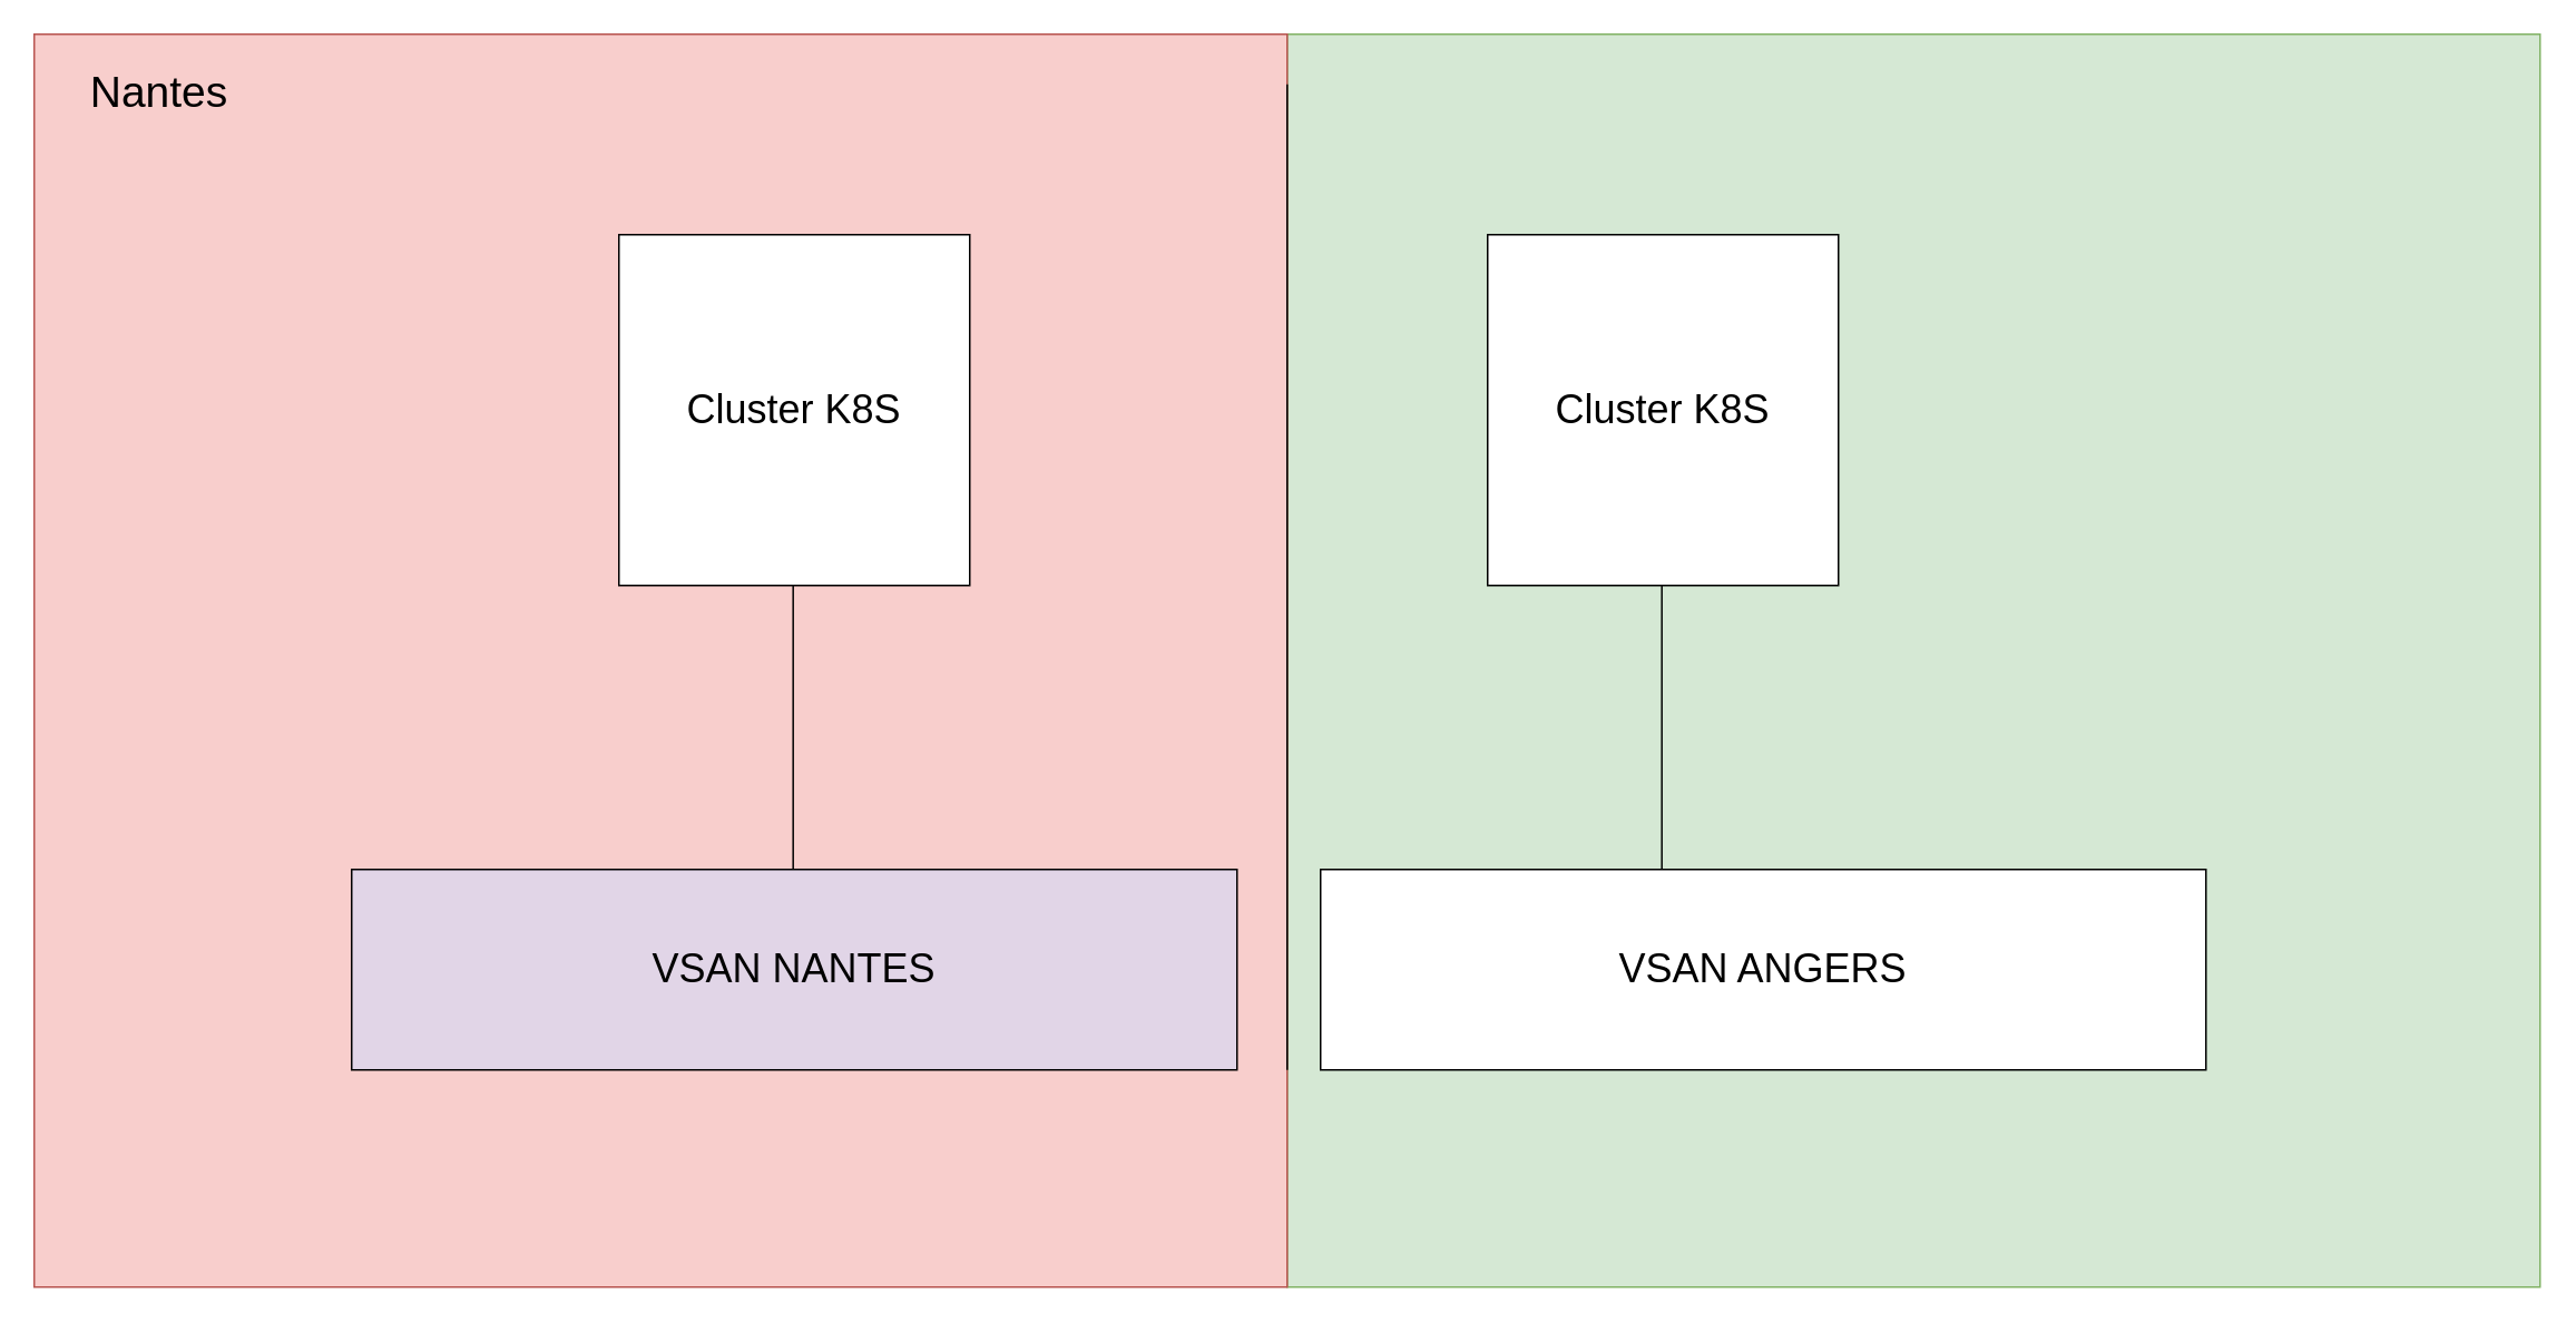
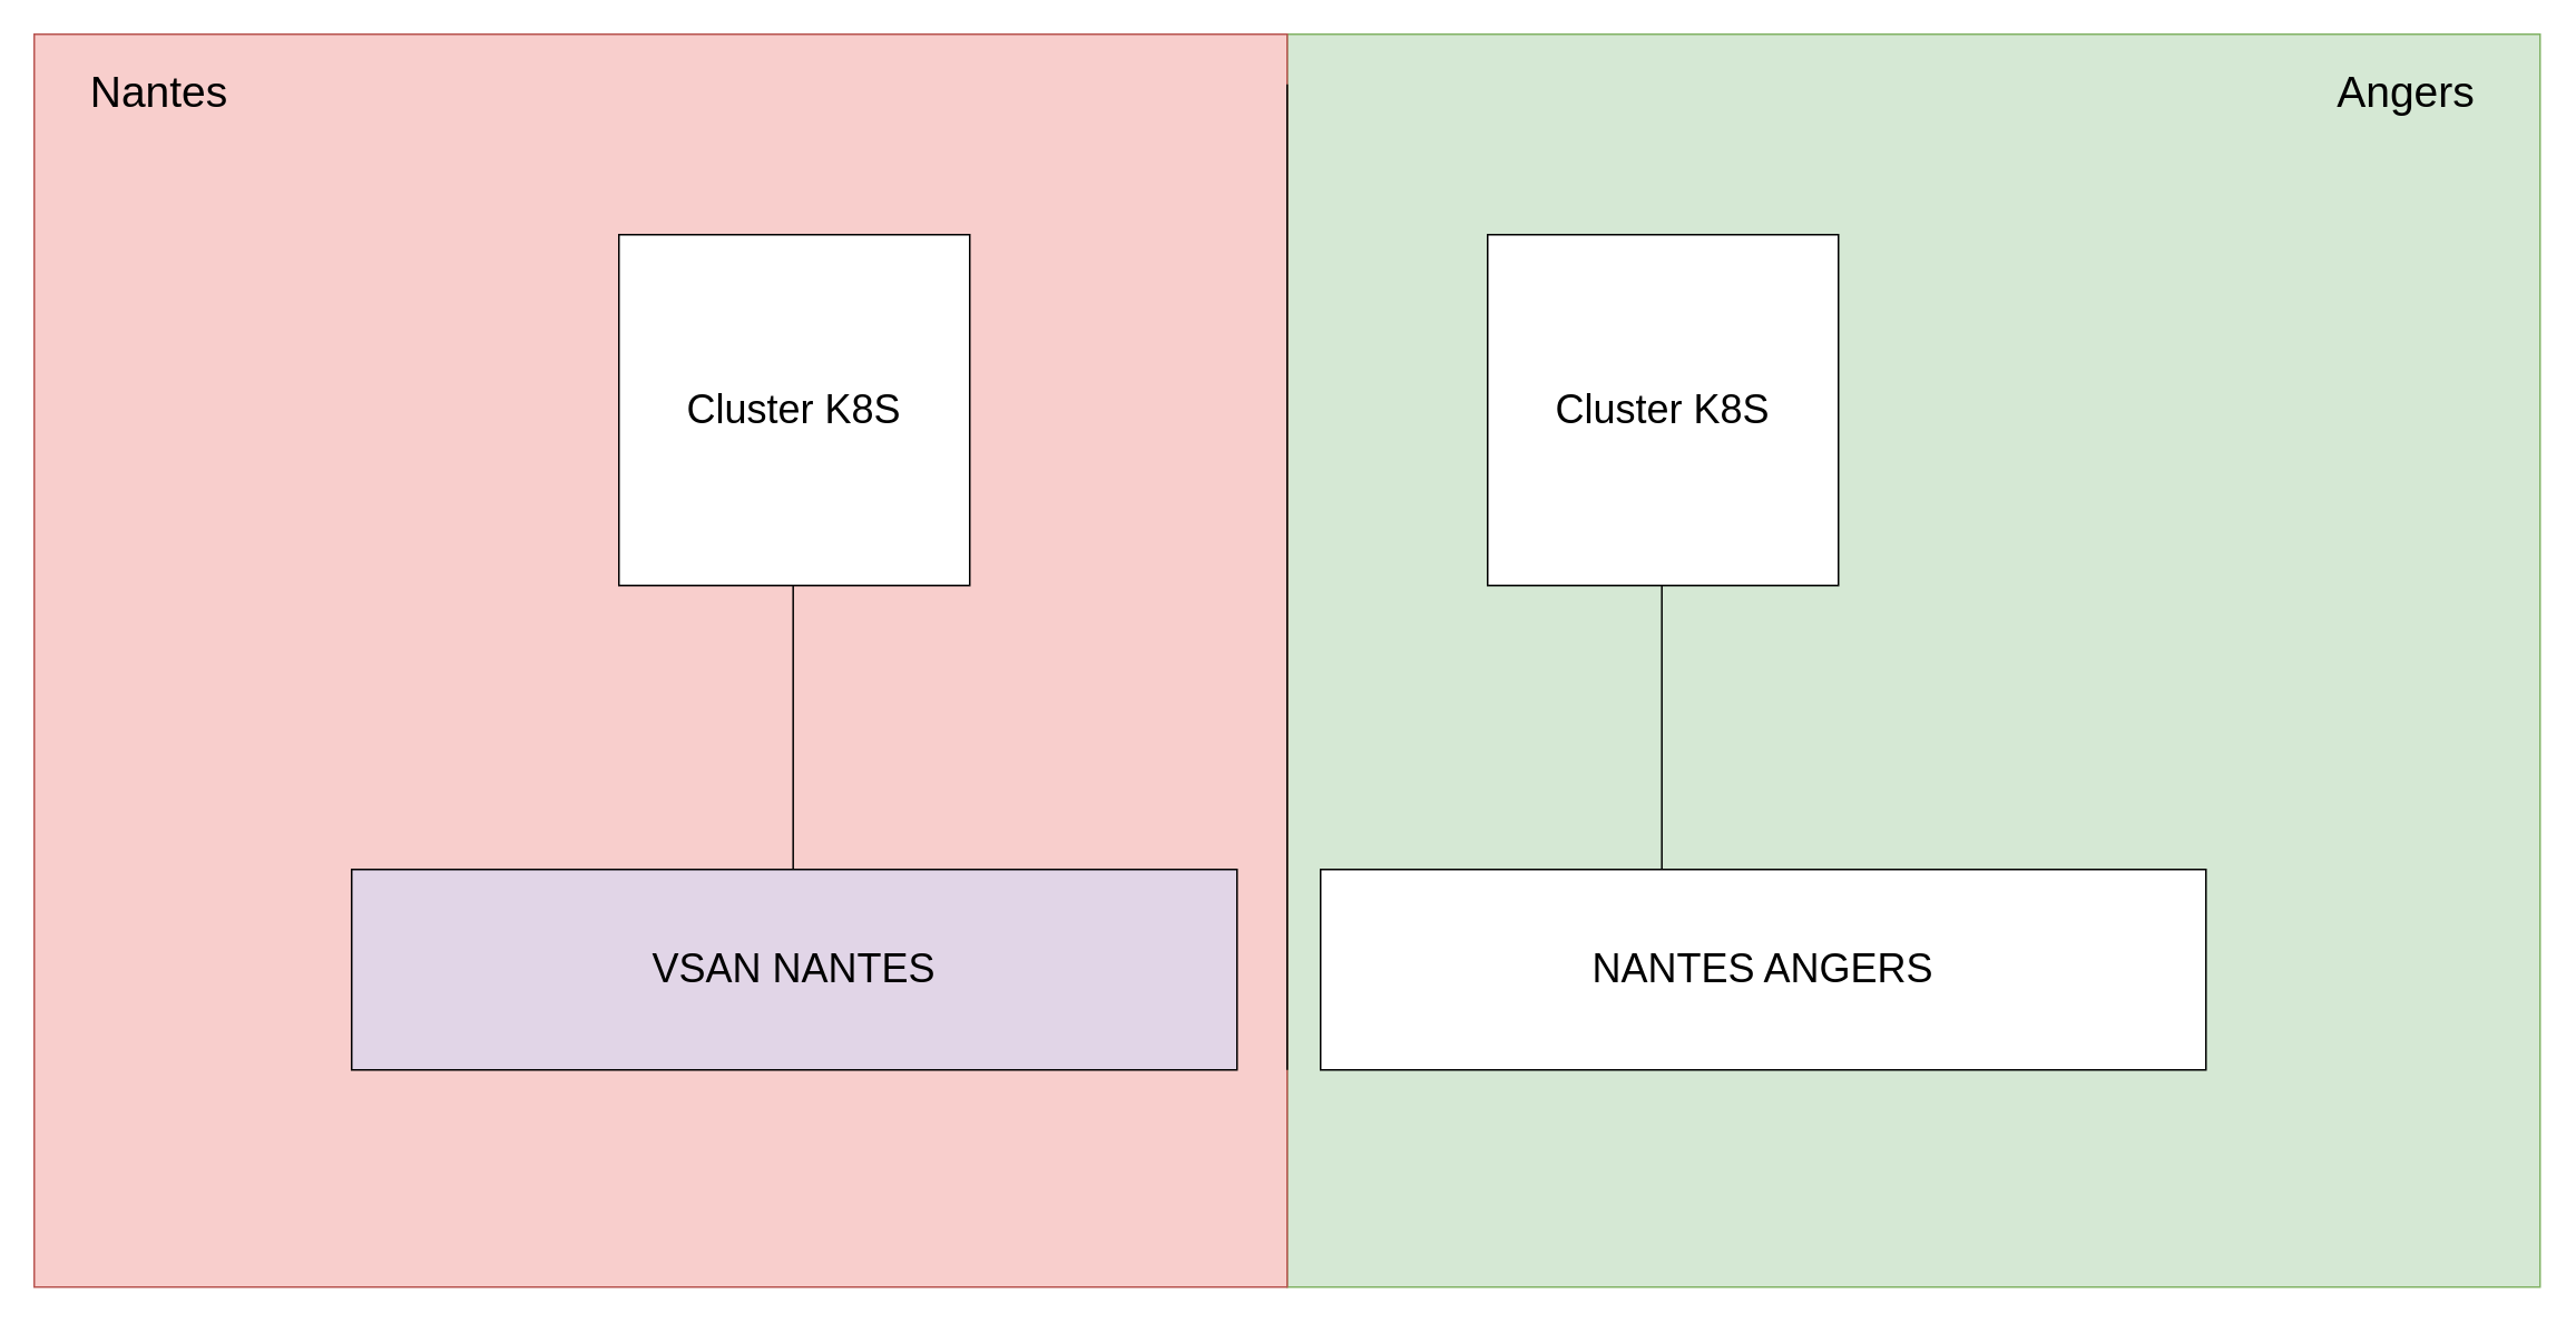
+ <mxCell id="11" value="&lt;font style=&quot;font-size: 26px;&quot;&gt;Angers&lt;/font&gt;" style="text;html=1;align=center;verticalAlign=middle;whiteSpace=wrap;rounded=0;" vertex="1" parent="1"><mxGeometry x="1410" y="40" width="60" height="30" as="geometry" /></mxCell>
- <mxCell id="8" value="&lt;font style=&quot;font-size: 24px;&quot;&gt;VSAN ANGERS&lt;/font&gt;" style="rounded=0;whiteSpace=wrap;html=1;" vertex="1" parent="1"><mxGeometry x="790" y="520" width="530" height="120" as="geometry" /></mxCell>
+ <mxCell id="8" value="&lt;font style=&quot;font-size: 24px;&quot;&gt;NANTES ANGERS&lt;/font&gt;" style="rounded=0;whiteSpace=wrap;html=1;" vertex="1" parent="1"><mxGeometry x="790" y="520" width="530" height="120" as="geometry" /></mxCell>
